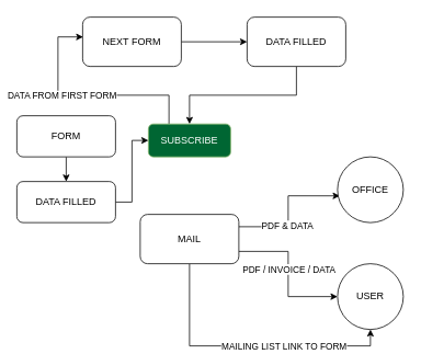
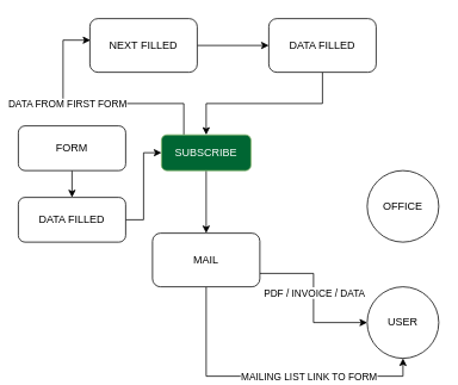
- <mxCell id="20" value="NEXT FORM" style="rounded=1;whiteSpace=wrap;html=1;" vertex="1" parent="1"><mxGeometry x="100" y="20" width="120" height="60" as="geometry" /></mxCell>
+ <mxCell id="20" value="NEXT FILLED" style="rounded=1;whiteSpace=wrap;html=1;" vertex="1" parent="1"><mxGeometry x="100" y="20" width="120" height="60" as="geometry" /></mxCell>
- <mxCell id="4" style="edgeStyle=orthogonalEdgeStyle;rounded=0;orthogonalLoop=1;jettySize=auto;html=1;exitX=1;exitY=0.25;exitDx=0;exitDy=0;entryX=0.034;entryY=0.593;entryDx=0;entryDy=0;entryPerimeter=0;" edge="1" parent="1" source="10" target="16"><mxGeometry relative="1" as="geometry" /></mxCell>
- <mxCell id="5" value="PDF &amp;amp; DATA" style="edgeLabel;html=1;align=center;verticalAlign=middle;resizable=0;points=[];" vertex="1" connectable="0" parent="4"><mxGeometry x="-0.277" y="2" relative="1" as="geometry"><mxPoint as="offset" /></mxGeometry></mxCell>
+ <mxCell id="11" style="edgeStyle=orthogonalEdgeStyle;rounded=0;orthogonalLoop=1;jettySize=auto;html=1;" edge="1" parent="1" source="14" target="10"><mxGeometry relative="1" as="geometry" /></mxCell>
